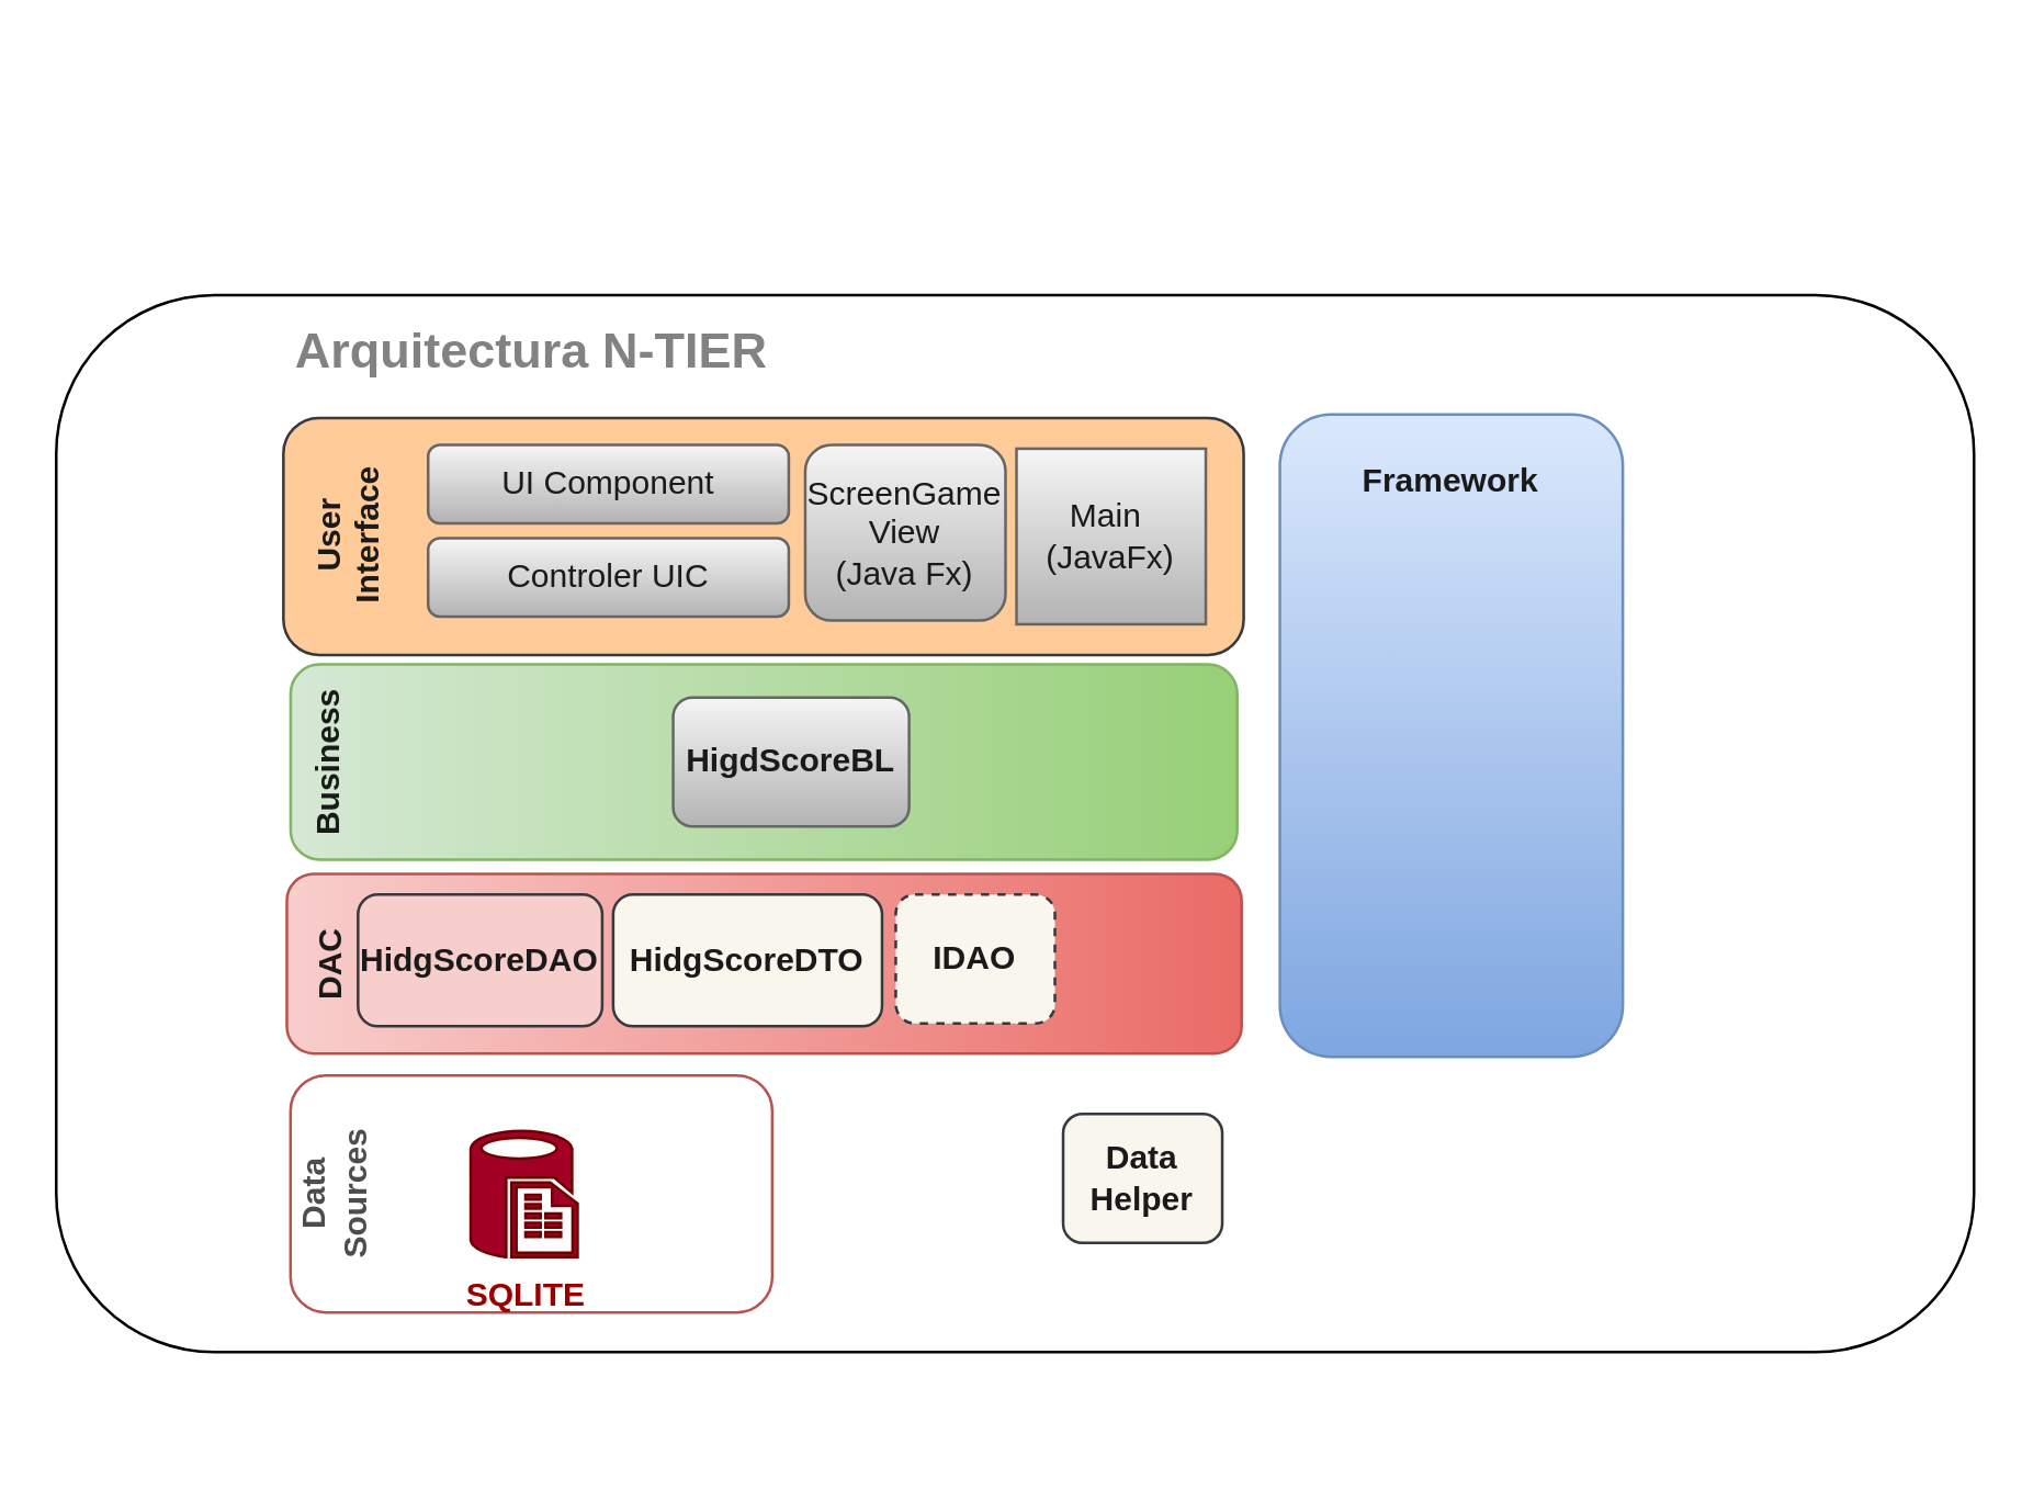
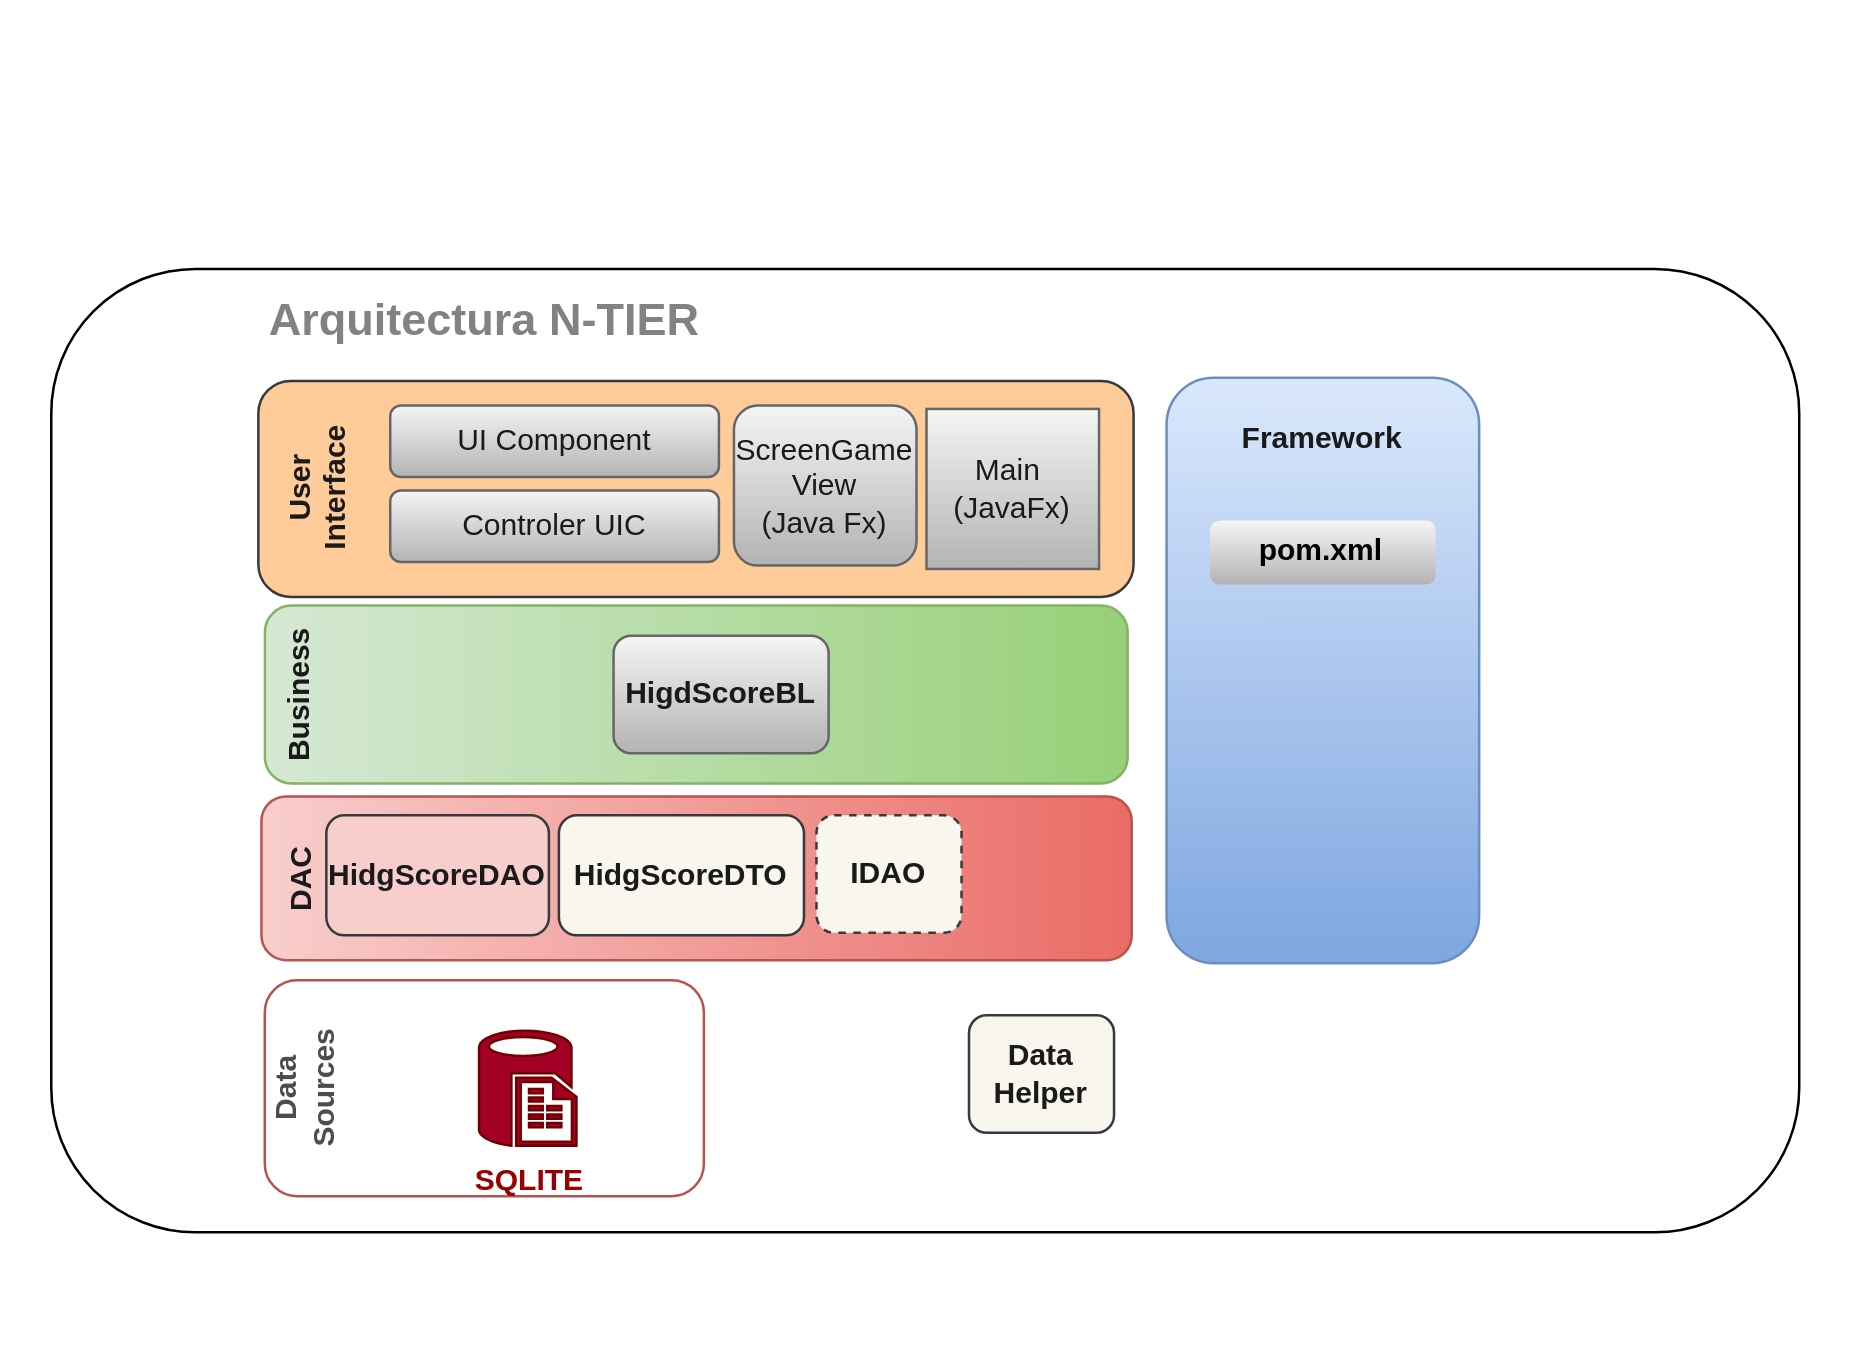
+ <mxCell id="8" value="&lt;span style=&quot;&quot;&gt;&lt;font color=&quot;#000000&quot;&gt;&lt;b&gt;pom.xml&lt;/b&gt;&lt;/font&gt;&lt;/span&gt;" style="rounded=1;whiteSpace=wrap;html=1;fillColor=#f5f5f5;strokeColor=none;gradientColor=#b3b3b3;" parent="1" vertex="1"><mxGeometry x="483.4" y="207.63" width="90.19" height="25.56" as="geometry" /></mxCell>
- <mxCell id="16" value="&lt;b&gt;&lt;font color=&quot;#990000&quot;&gt;SQLITE&lt;/font&gt;&lt;/b&gt;" style="verticalLabelPosition=bottom;html=1;verticalAlign=top;align=center;strokeColor=#6F0000;fillColor=#a20025;shape=mxgraph.azure.sql_reporting;fontColor=#ffffff;" parent="1" vertex="1"><mxGeometry x="171.07" y="411.63" width="38.95" height="46" as="geometry" /></mxCell>
+ <mxCell id="16" value="&lt;b&gt;&lt;font color=&quot;#990000&quot;&gt;SQLITE&lt;/font&gt;&lt;/b&gt;" style="verticalLabelPosition=bottom;html=1;verticalAlign=top;align=center;strokeColor=#6F0000;fillColor=#a20025;shape=mxgraph.azure.sql_reporting;fontColor=#ffffff;" parent="1" vertex="1"><mxGeometry x="191.07" y="411.63" width="38.95" height="46" as="geometry" /></mxCell>
